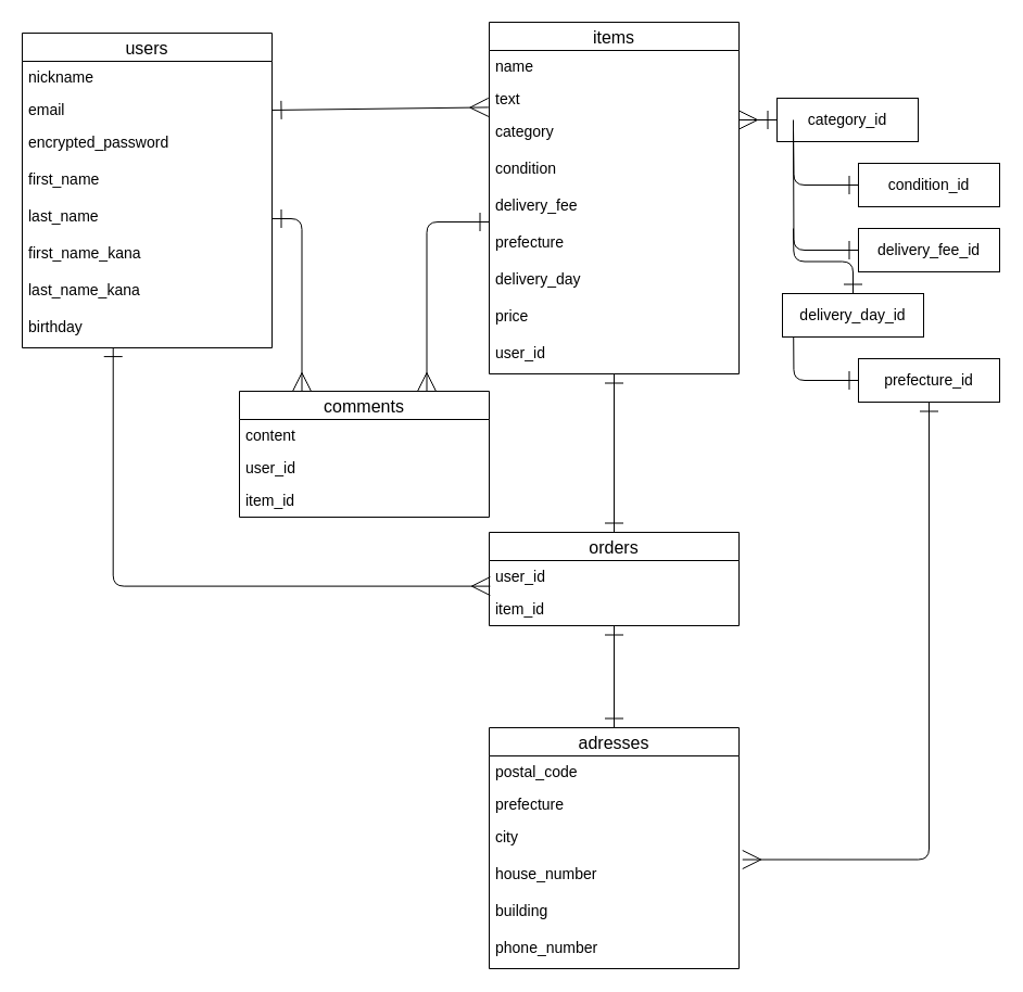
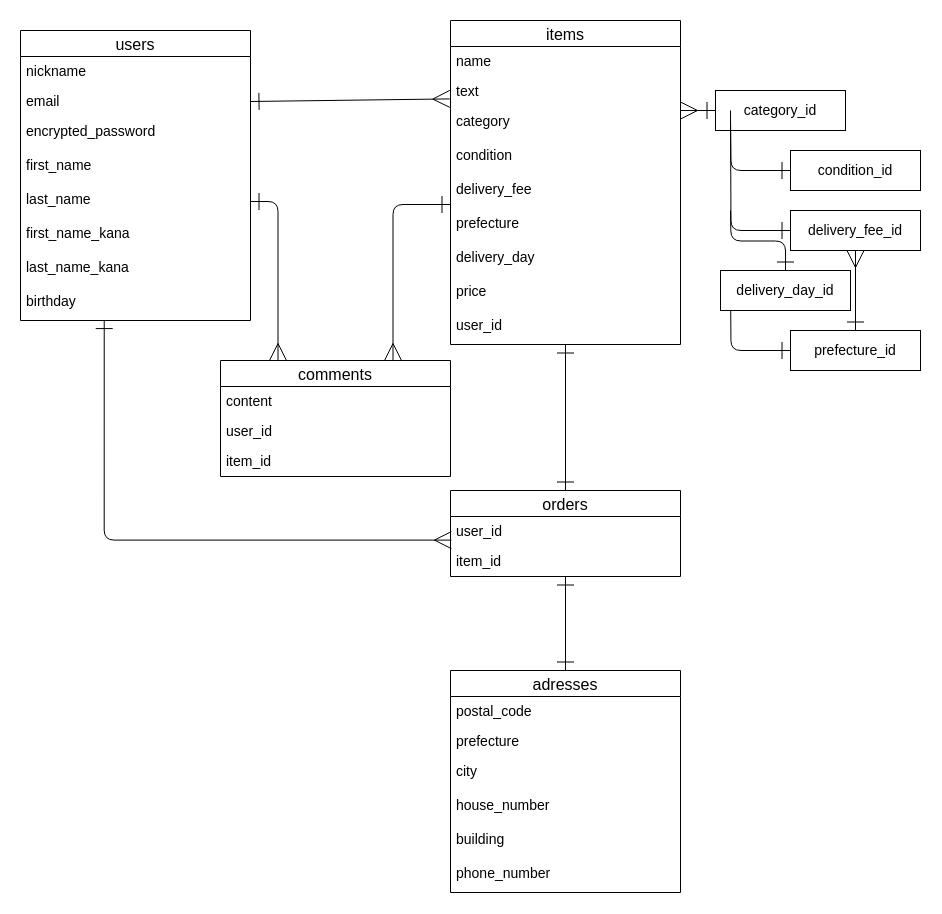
- <mxCell id="49" style="edgeStyle=orthogonalEdgeStyle;jumpSize=8;html=1;fontSize=14;startArrow=ERone;startFill=0;endArrow=ERmany;endFill=0;startSize=15;endSize=15;targetPerimeterSpacing=0;strokeColor=default;strokeWidth=1;entryX=1.014;entryY=1.045;entryDx=0;entryDy=0;entryPerimeter=0;" edge="1" parent="1" source="50" target="30"><mxGeometry relative="1" as="geometry"><mxPoint x="730" y="680" as="targetPoint" /></mxGeometry></mxCell>
+ <mxCell id="49" style="edgeStyle=orthogonalEdgeStyle;jumpSize=8;html=1;fontSize=14;startArrow=ERone;startFill=0;endArrow=ERmany;endFill=0;startSize=15;endSize=15;targetPerimeterSpacing=0;strokeColor=default;strokeWidth=1;" edge="1" parent="1" source="50" target="47"><mxGeometry relative="1" as="geometry"><mxPoint x="730" y="680" as="targetPoint" /></mxGeometry></mxCell>
